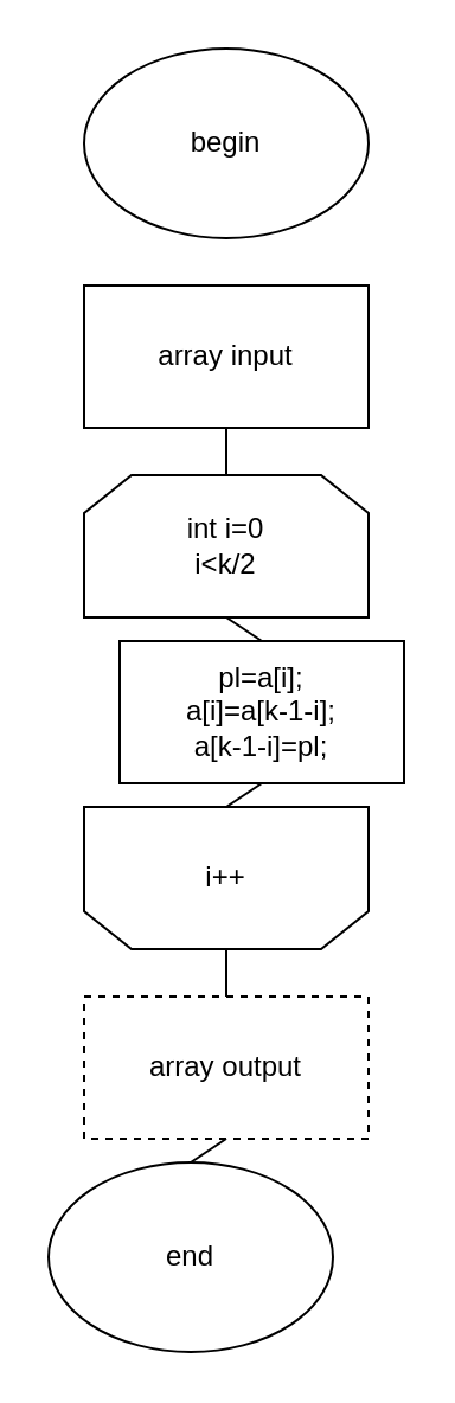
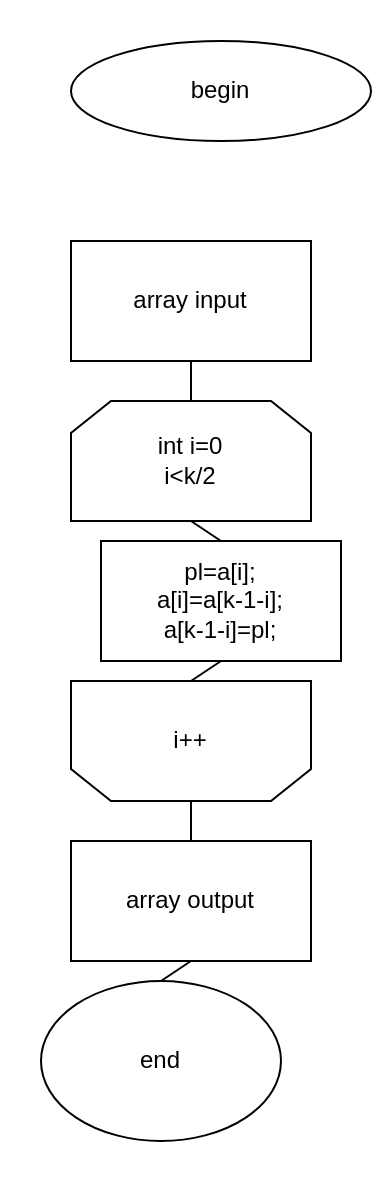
- <mxCell id="2" value="begin" style="ellipse;whiteSpace=wrap;html=1;" vertex="1" parent="1"><mxGeometry x="35" width="120" height="80" as="geometry" y="20" /></mxCell>
+ <mxCell id="2" value="begin" style="ellipse;whiteSpace=wrap;html=1;" vertex="1" parent="1"><mxGeometry x="35" y="20" width="150" height="50" as="geometry" /></mxCell>
- <mxCell id="5" value="array output" style="rounded=0;whiteSpace=wrap;html=1;dashed=1;" vertex="1" parent="1"><mxGeometry x="35" y="420" width="120" height="60" as="geometry" /></mxCell>
+ <mxCell id="5" value="array output" style="rounded=0;whiteSpace=wrap;html=1;" vertex="1" parent="1"><mxGeometry x="35" y="420" width="120" height="60" as="geometry" /></mxCell>
